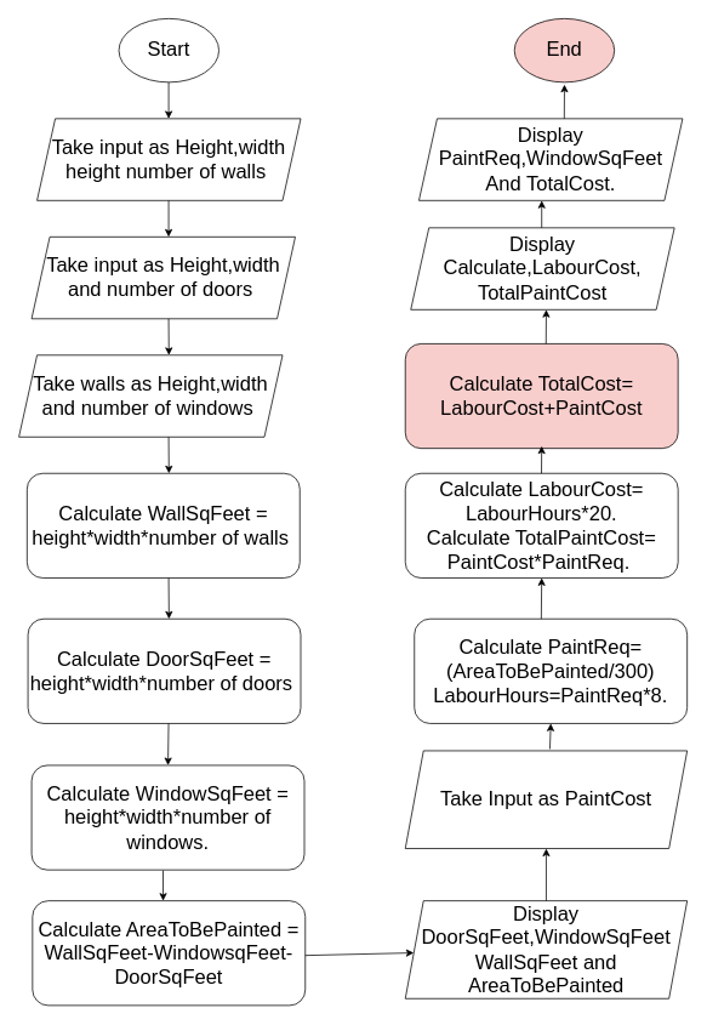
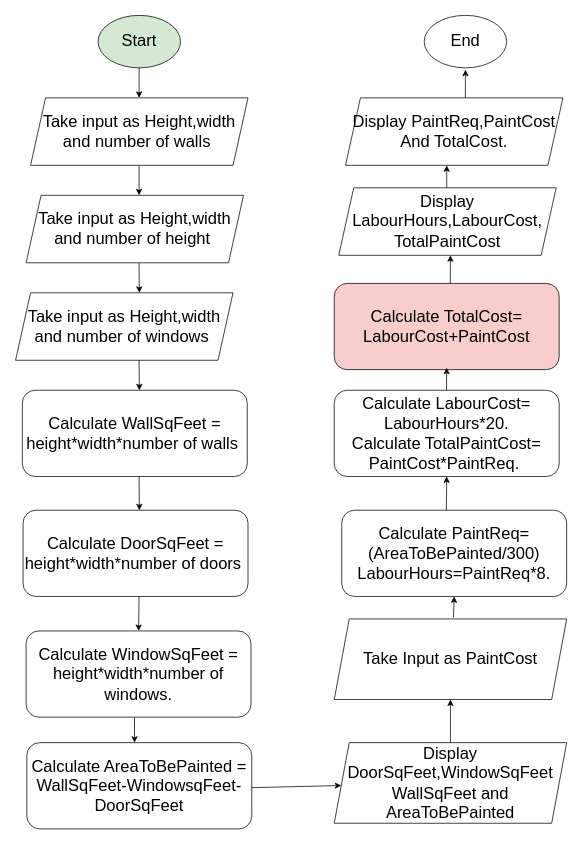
- <mxCell id="2" value="&lt;font style=&quot;font-size: 22px;&quot;&gt;Start&lt;/font&gt;" style="ellipse;whiteSpace=wrap;html=1;" parent="1" vertex="1"><mxGeometry x="130" y="20" width="110" height="70" as="geometry" /></mxCell>
+ <mxCell id="2" value="&lt;font style=&quot;font-size: 22px;&quot;&gt;Start&lt;/font&gt;" style="ellipse;whiteSpace=wrap;html=1;fillColor=#d5e8d4;" parent="1" vertex="1"><mxGeometry x="130" y="20" width="110" height="70" as="geometry" /></mxCell>
- <mxCell id="23" value="&lt;font style=&quot;font-size: 22px;&quot;&gt;End&lt;/font&gt;" style="ellipse;whiteSpace=wrap;html=1;fillColor=#f8cecc;" parent="1" vertex="1"><mxGeometry x="565" y="20" width="110" height="70" as="geometry" /></mxCell>
+ <mxCell id="23" value="&lt;font style=&quot;font-size: 22px;&quot;&gt;End&lt;/font&gt;" style="ellipse;whiteSpace=wrap;html=1;" parent="1" vertex="1"><mxGeometry x="565" y="20" width="110" height="70" as="geometry" /></mxCell>
- <mxCell id="4" value="Take input as Height,width height number of walls&amp;nbsp;" style="shape=parallelogram;perimeter=parallelogramPerimeter;whiteSpace=wrap;html=1;fixedSize=1;fontSize=22;" parent="1" vertex="1"><mxGeometry x="40" y="130" width="290" height="90" as="geometry" /></mxCell>
+ <mxCell id="4" value="Take input as Height,width and number of walls&amp;nbsp;" style="shape=parallelogram;perimeter=parallelogramPerimeter;whiteSpace=wrap;html=1;fixedSize=1;fontSize=22;" parent="1" vertex="1"><mxGeometry x="40" y="130" width="290" height="90" as="geometry" /></mxCell>
- <mxCell id="22" value="Display PaintReq,WindowSqFeet And TotalCost." style="shape=parallelogram;perimeter=parallelogramPerimeter;whiteSpace=wrap;html=1;fixedSize=1;fontSize=22;" parent="1" vertex="1"><mxGeometry x="460" y="130" width="290" height="90" as="geometry" /></mxCell>
+ <mxCell id="22" value="Display PaintReq,PaintCost And TotalCost." style="shape=parallelogram;perimeter=parallelogramPerimeter;whiteSpace=wrap;html=1;fixedSize=1;fontSize=22;" parent="1" vertex="1"><mxGeometry x="460" y="130" width="290" height="90" as="geometry" /></mxCell>
- <mxCell id="21" value="Display Calculate,LabourCost,&lt;br&gt;TotalPaintCost" style="shape=parallelogram;perimeter=parallelogramPerimeter;whiteSpace=wrap;html=1;fixedSize=1;fontSize=22;" parent="1" vertex="1"><mxGeometry x="451" y="250" width="290" height="90" as="geometry" /></mxCell>
+ <mxCell id="21" value="Display LabourHours,LabourCost,&lt;br&gt;TotalPaintCost" style="shape=parallelogram;perimeter=parallelogramPerimeter;whiteSpace=wrap;html=1;fixedSize=1;fontSize=22;" parent="1" vertex="1"><mxGeometry x="451" y="250" width="290" height="90" as="geometry" /></mxCell>
- <mxCell id="5" value="Take input as Height,width and number of doors&amp;nbsp;" style="shape=parallelogram;perimeter=parallelogramPerimeter;whiteSpace=wrap;html=1;fixedSize=1;fontSize=22;" parent="1" vertex="1"><mxGeometry x="34" y="260" width="290" height="90" as="geometry" /></mxCell>
+ <mxCell id="5" value="Take input as Height,width and number of height&amp;nbsp;" style="shape=parallelogram;perimeter=parallelogramPerimeter;whiteSpace=wrap;html=1;fixedSize=1;fontSize=22;" parent="1" vertex="1"><mxGeometry x="34" y="260" width="290" height="90" as="geometry" /></mxCell>
- <mxCell id="6" value="Take walls as Height,width and number of windows&amp;nbsp;" style="shape=parallelogram;perimeter=parallelogramPerimeter;whiteSpace=wrap;html=1;fixedSize=1;fontSize=22;" parent="1" vertex="1"><mxGeometry x="20" y="390" width="290" height="90" as="geometry" /></mxCell>
+ <mxCell id="6" value="Take input as Height,width and number of windows&amp;nbsp;" style="shape=parallelogram;perimeter=parallelogramPerimeter;whiteSpace=wrap;html=1;fixedSize=1;fontSize=22;" parent="1" vertex="1"><mxGeometry x="20" y="390" width="290" height="90" as="geometry" /></mxCell>
